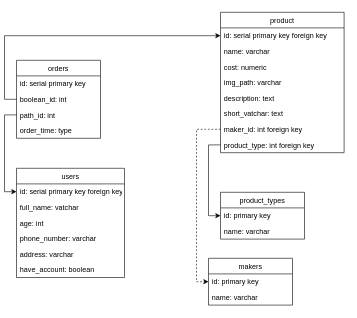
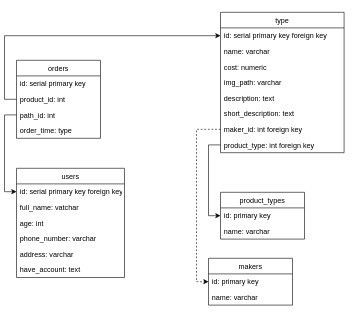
- <mxCell id="7" value="product" style="swimlane;fontStyle=0;childLayout=stackLayout;horizontal=1;startSize=26;fillColor=none;horizontalStack=0;resizeParent=1;resizeParentMax=0;resizeLast=0;collapsible=1;marginBottom=0;" parent="1" vertex="1"><mxGeometry x="360" y="20" width="206" height="234" as="geometry" /></mxCell>
+ <mxCell id="7" value="type" style="swimlane;fontStyle=0;childLayout=stackLayout;horizontal=1;startSize=26;fillColor=none;horizontalStack=0;resizeParent=1;resizeParentMax=0;resizeLast=0;collapsible=1;marginBottom=0;" parent="1" vertex="1"><mxGeometry x="360" y="20" width="206" height="234" as="geometry" /></mxCell>
- <mxCell id="4" value="boolean_id: int" style="text;strokeColor=none;fillColor=none;align=left;verticalAlign=top;spacingLeft=4;spacingRight=4;overflow=hidden;rotatable=0;points=[[0,0.5],[1,0.5]];portConstraint=eastwest;" parent="2" vertex="1"><mxGeometry y="52" width="140" height="26" as="geometry" /></mxCell>
+ <mxCell id="4" value="product_id: int" style="text;strokeColor=none;fillColor=none;align=left;verticalAlign=top;spacingLeft=4;spacingRight=4;overflow=hidden;rotatable=0;points=[[0,0.5],[1,0.5]];portConstraint=eastwest;" parent="2" vertex="1"><mxGeometry y="52" width="140" height="26" as="geometry" /></mxCell>
- <mxCell id="13" value="short_vatchar: text" style="text;strokeColor=none;fillColor=none;align=left;verticalAlign=top;spacingLeft=4;spacingRight=4;overflow=hidden;rotatable=0;points=[[0,0.5],[1,0.5]];portConstraint=eastwest;" parent="7" vertex="1"><mxGeometry y="156" width="206" height="26" as="geometry" /></mxCell>
+ <mxCell id="13" value="short_description: text" style="text;strokeColor=none;fillColor=none;align=left;verticalAlign=top;spacingLeft=4;spacingRight=4;overflow=hidden;rotatable=0;points=[[0,0.5],[1,0.5]];portConstraint=eastwest;" parent="7" vertex="1"><mxGeometry y="156" width="206" height="26" as="geometry" /></mxCell>
- <mxCell id="23" value="have_account: boolean" style="text;strokeColor=none;fillColor=none;align=left;verticalAlign=top;spacingLeft=4;spacingRight=4;overflow=hidden;rotatable=0;points=[[0,0.5],[1,0.5]];portConstraint=eastwest;" parent="17" vertex="1"><mxGeometry y="156" width="180" height="26" as="geometry" /></mxCell>
+ <mxCell id="23" value="have_account: text" style="text;strokeColor=none;fillColor=none;align=left;verticalAlign=top;spacingLeft=4;spacingRight=4;overflow=hidden;rotatable=0;points=[[0,0.5],[1,0.5]];portConstraint=eastwest;" parent="17" vertex="1"><mxGeometry y="156" width="180" height="26" as="geometry" /></mxCell>
